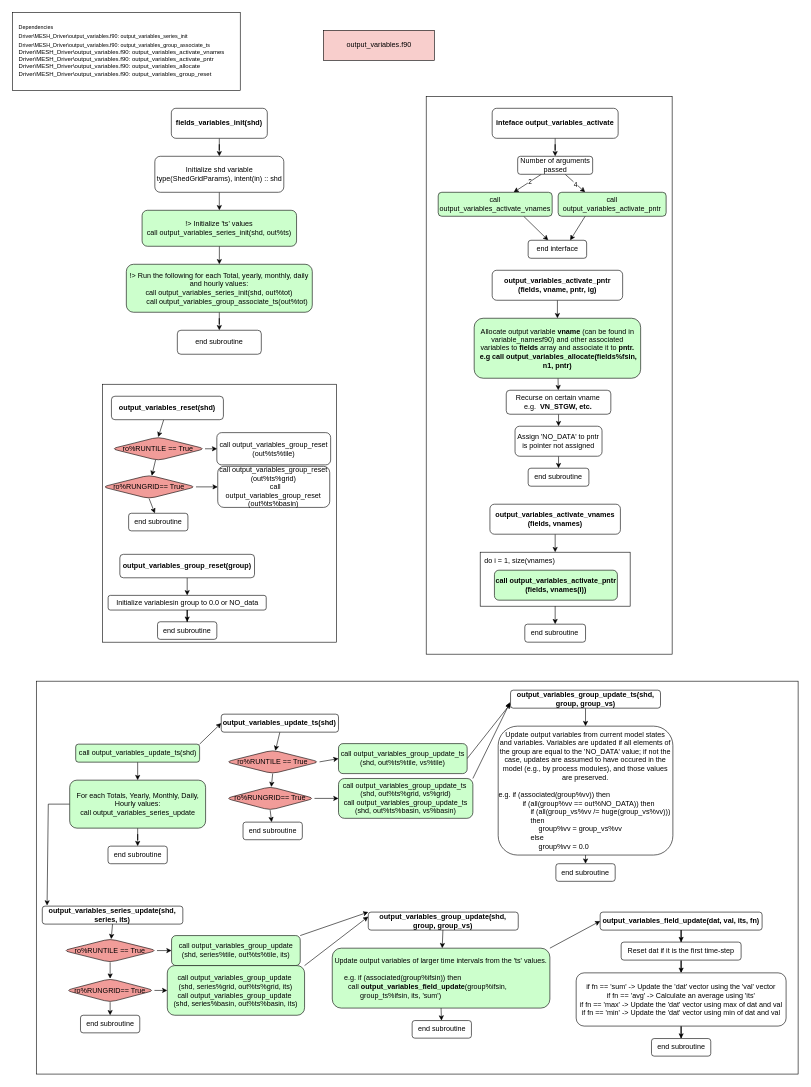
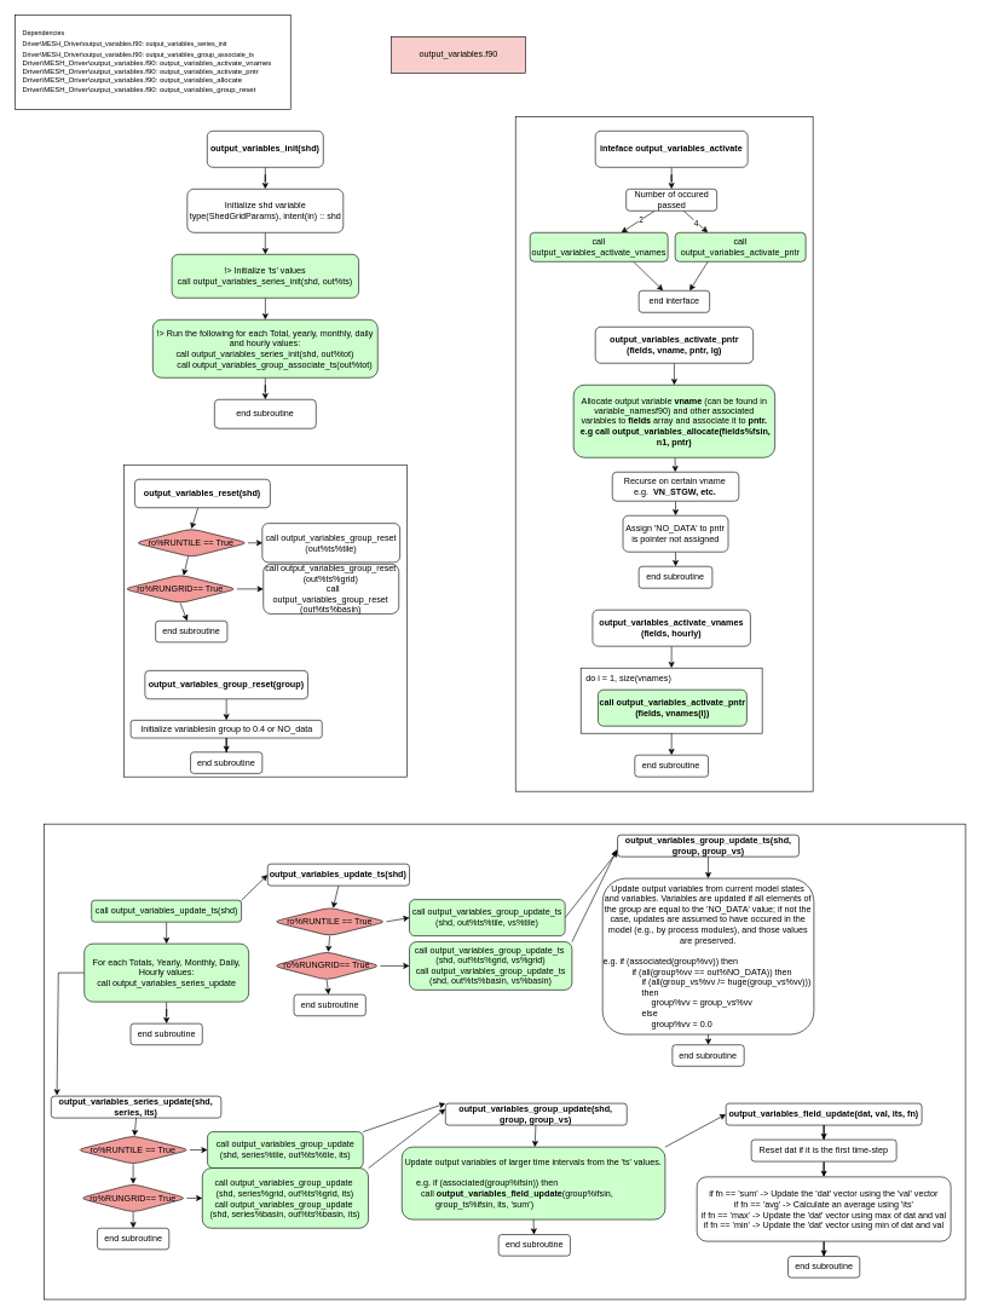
- <mxCell id="4" value="&lt;b&gt;fields_variables_init(shd)&lt;/b&gt;" style="rounded=1;whiteSpace=wrap;html=1;" vertex="1" parent="1"><mxGeometry x="285.12" y="180" width="160" height="50" as="geometry" /></mxCell>
+ <mxCell id="4" value="&lt;b&gt;output_variables_init(shd)&lt;/b&gt;" style="rounded=1;whiteSpace=wrap;html=1;" vertex="1" parent="1"><mxGeometry x="285.12" y="180" width="160" height="50" as="geometry" /></mxCell>
- <mxCell id="41" value="Number of arguments passed" style="whiteSpace=wrap;html=1;rounded=1;" vertex="1" parent="33"><mxGeometry x="152.5" y="100" width="125" height="30" as="geometry" /></mxCell>
+ <mxCell id="41" value="Number of occured passed" style="whiteSpace=wrap;html=1;rounded=1;" vertex="1" parent="33"><mxGeometry x="152.5" y="100" width="125" height="30" as="geometry" /></mxCell>
- <mxCell id="48" value="&lt;b&gt;output_variables_activate_vnames (fields, vnames)&lt;/b&gt;" style="whiteSpace=wrap;html=1;rounded=1;fillColor=#FFFFFF;" vertex="1" parent="33"><mxGeometry x="106.25" y="680" width="217.5" height="50" as="geometry" /></mxCell>
+ <mxCell id="48" value="&lt;b&gt;output_variables_activate_vnames (fields, hourly)&lt;/b&gt;" style="whiteSpace=wrap;html=1;rounded=1;fillColor=#FFFFFF;" vertex="1" parent="33"><mxGeometry x="106.25" y="680" width="217.5" height="50" as="geometry" /></mxCell>
- <mxCell id="32" value="Initialize variablesin group to 0.0 or NO_data" style="whiteSpace=wrap;html=1;fillColor=#FFFFFF;rounded=1;" vertex="1" parent="15"><mxGeometry x="9.762" y="352" width="263.571" height="24.444" as="geometry" /></mxCell>
+ <mxCell id="32" value="Initialize variablesin group to 0.4 or NO_data" style="whiteSpace=wrap;html=1;fillColor=#FFFFFF;rounded=1;" vertex="1" parent="15"><mxGeometry x="9.762" y="352" width="263.571" height="24.444" as="geometry" /></mxCell>
